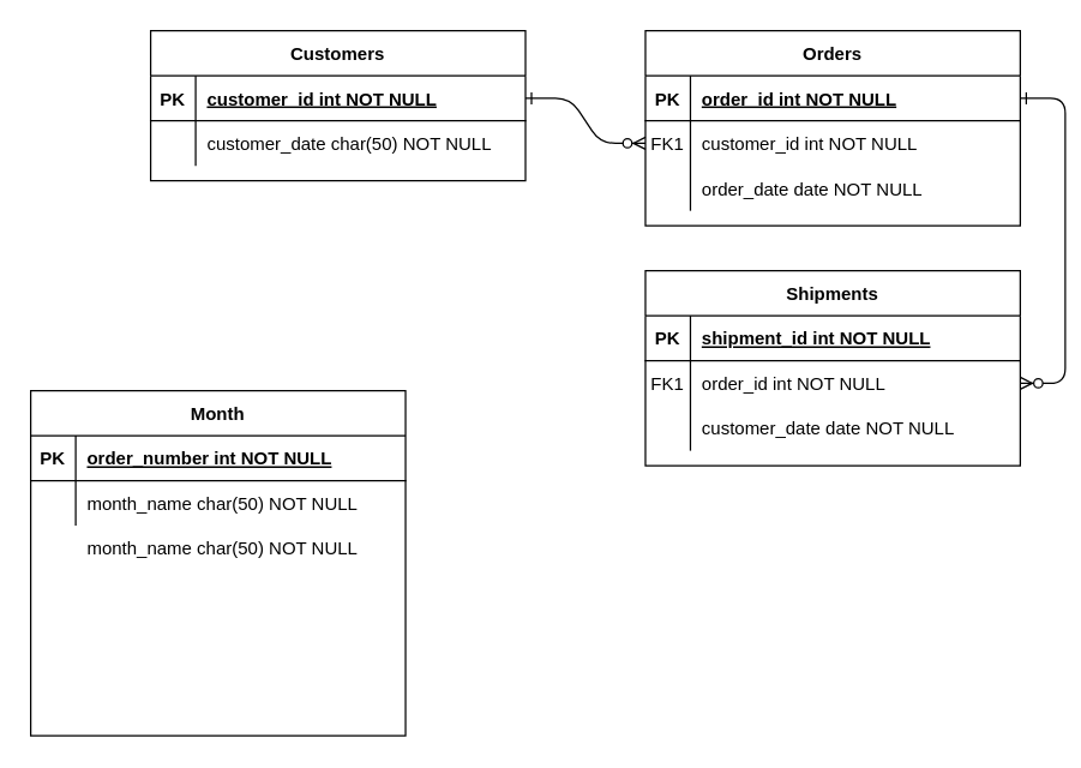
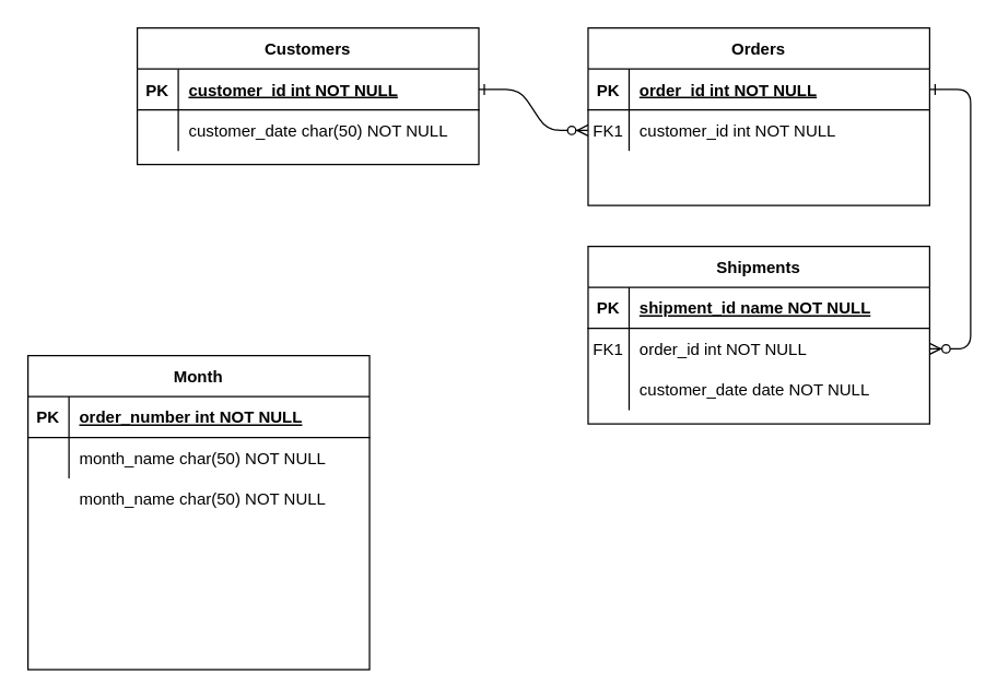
- <mxCell id="13" value="order_date date NOT NULL" style="shape=partialRectangle;overflow=hidden;connectable=0;fillColor=none;top=0;left=0;bottom=0;right=0;align=left;spacingLeft=6;" vertex="1" parent="11"><mxGeometry x="30" width="220" height="30" as="geometry" /></mxCell>
- <mxCell id="17" value="shipment_id int NOT NULL " style="shape=partialRectangle;overflow=hidden;connectable=0;fillColor=none;top=0;left=0;bottom=0;right=0;align=left;spacingLeft=6;fontStyle=5;" vertex="1" parent="15"><mxGeometry x="30" width="220" height="30" as="geometry" /></mxCell>
+ <mxCell id="17" value="shipment_id name NOT NULL " style="shape=partialRectangle;overflow=hidden;connectable=0;fillColor=none;top=0;left=0;bottom=0;right=0;align=left;spacingLeft=6;fontStyle=5;" vertex="1" parent="15"><mxGeometry x="30" width="220" height="30" as="geometry" /></mxCell>
